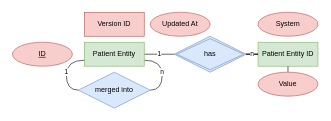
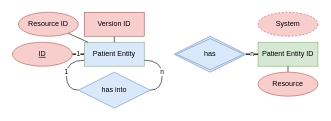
+ <mxCell id="12" value="Resource ID" style="ellipse;whiteSpace=wrap;html=1;align=center;fillColor=#f8cecc;strokeColor=#b85450;" vertex="1" parent="1"><mxGeometry x="30" y="20" width="100" height="40" as="geometry" /></mxCell>
- <mxCell id="15" value="Updated At" style="ellipse;whiteSpace=wrap;html=1;align=center;fillColor=#f8cecc;strokeColor=#b85450;" vertex="1" parent="1"><mxGeometry x="250" y="20" width="100" height="40" as="geometry" /></mxCell>
- <mxCell id="6" value="System" style="ellipse;whiteSpace=wrap;html=1;align=center;fillColor=#f8cecc;strokeColor=#b85450;" vertex="1" parent="1"><mxGeometry x="430" y="20" width="100" height="40" as="geometry" /></mxCell>
+ <mxCell id="6" value="System" style="ellipse;whiteSpace=wrap;html=1;align=center;fillColor=#f8cecc;strokeColor=#b85450;dashed=1;" vertex="1" parent="1"><mxGeometry x="430" y="20" width="100" height="40" as="geometry" /></mxCell>
+ <mxCell id="11" style="edgeStyle=none;rounded=0;orthogonalLoop=1;jettySize=auto;html=1;endArrow=none;endFill=0;" edge="1" parent="1" source="12" target="4"><mxGeometry relative="1" as="geometry" /></mxCell>
+ <mxCell id="13" style="edgeStyle=none;rounded=0;orthogonalLoop=1;jettySize=auto;html=1;endArrow=none;endFill=0;" edge="1" parent="1" source="14" target="4"><mxGeometry relative="1" as="geometry" /></mxCell>
- <mxCell id="4" value="Patient Entity" style="whiteSpace=wrap;html=1;align=center;fillColor=#d5e8d4;strokeColor=#82b366;" vertex="1" parent="1"><mxGeometry x="140" y="70" width="100" height="40" as="geometry" /></mxCell>
+ <mxCell id="4" value="Patient Entity" style="whiteSpace=wrap;html=1;align=center;fillColor=#dae8fc;strokeColor=#82b366;" vertex="1" parent="1"><mxGeometry x="140" y="70" width="100" height="40" as="geometry" /></mxCell>
- <mxCell id="2" value="1" style="edgeStyle=orthogonalEdgeStyle;rounded=0;orthogonalLoop=1;jettySize=auto;html=1;endArrow=none;endFill=0;" edge="1" parent="1" source="4" target="16"><mxGeometry relative="1" as="geometry"><mxPoint x="290" y="90" as="targetPoint" /></mxGeometry></mxCell>
+ <mxCell id="2" value="1" style="edgeStyle=orthogonalEdgeStyle;rounded=0;orthogonalLoop=1;jettySize=auto;html=1;endArrow=none;endFill=0;" edge="1" parent="1" source="4" target="10"><mxGeometry relative="1" as="geometry"><mxPoint x="290" y="90" as="targetPoint" /></mxGeometry></mxCell>
- <mxCell id="8" value="Value" style="ellipse;whiteSpace=wrap;html=1;align=center;fillColor=#f8cecc;strokeColor=#b85450;" vertex="1" parent="1"><mxGeometry x="430" y="120" width="100" height="40" as="geometry" /></mxCell>
+ <mxCell id="8" value="Resource" style="ellipse;whiteSpace=wrap;html=1;align=center;fillColor=#f8cecc;strokeColor=#b85450;" vertex="1" parent="1"><mxGeometry x="430" y="120" width="100" height="40" as="geometry" /></mxCell>
- <mxCell id="18" value="merged into" style="shape=rhombus;perimeter=rhombusPerimeter;whiteSpace=wrap;html=1;align=center;fillColor=#dae8fc;strokeColor=#6c8ebf;" vertex="1" parent="1"><mxGeometry x="130" y="120" width="120" height="60" as="geometry" /></mxCell>
+ <mxCell id="18" value="has into" style="shape=rhombus;perimeter=rhombusPerimeter;whiteSpace=wrap;html=1;align=center;fillColor=#dae8fc;strokeColor=#6c8ebf;" vertex="1" parent="1"><mxGeometry x="130" y="120" width="120" height="60" as="geometry" /></mxCell>
